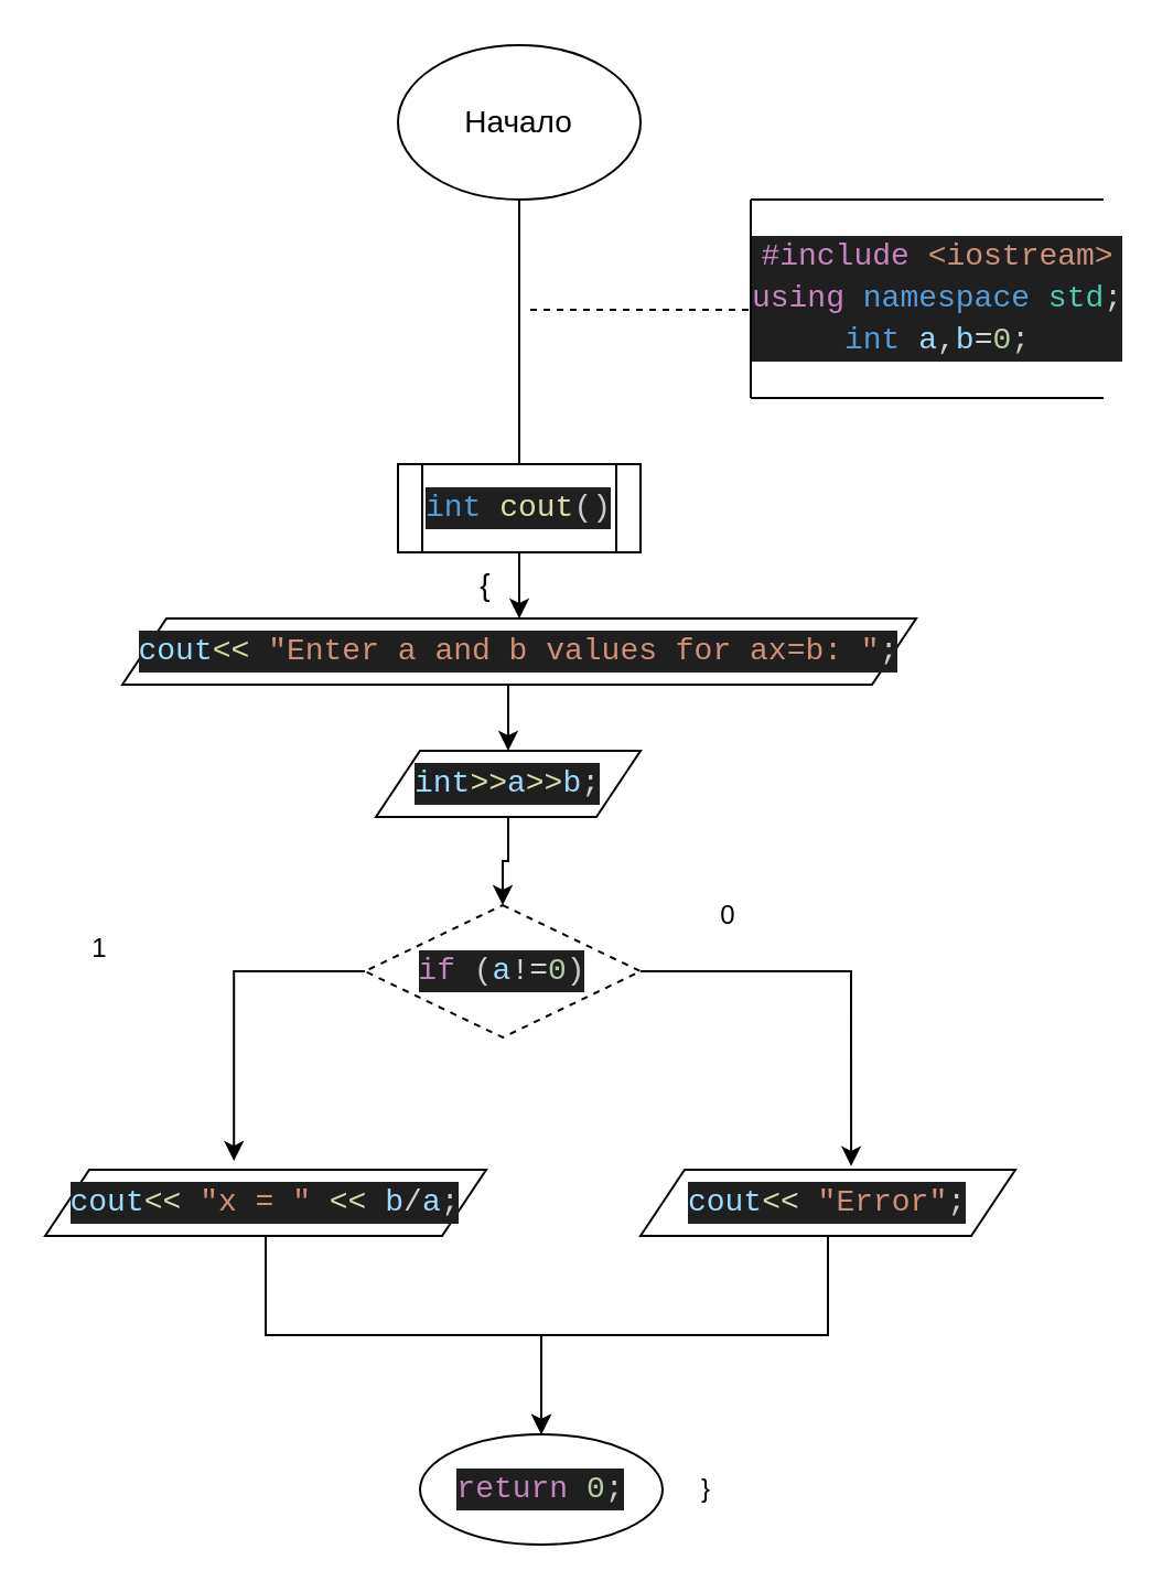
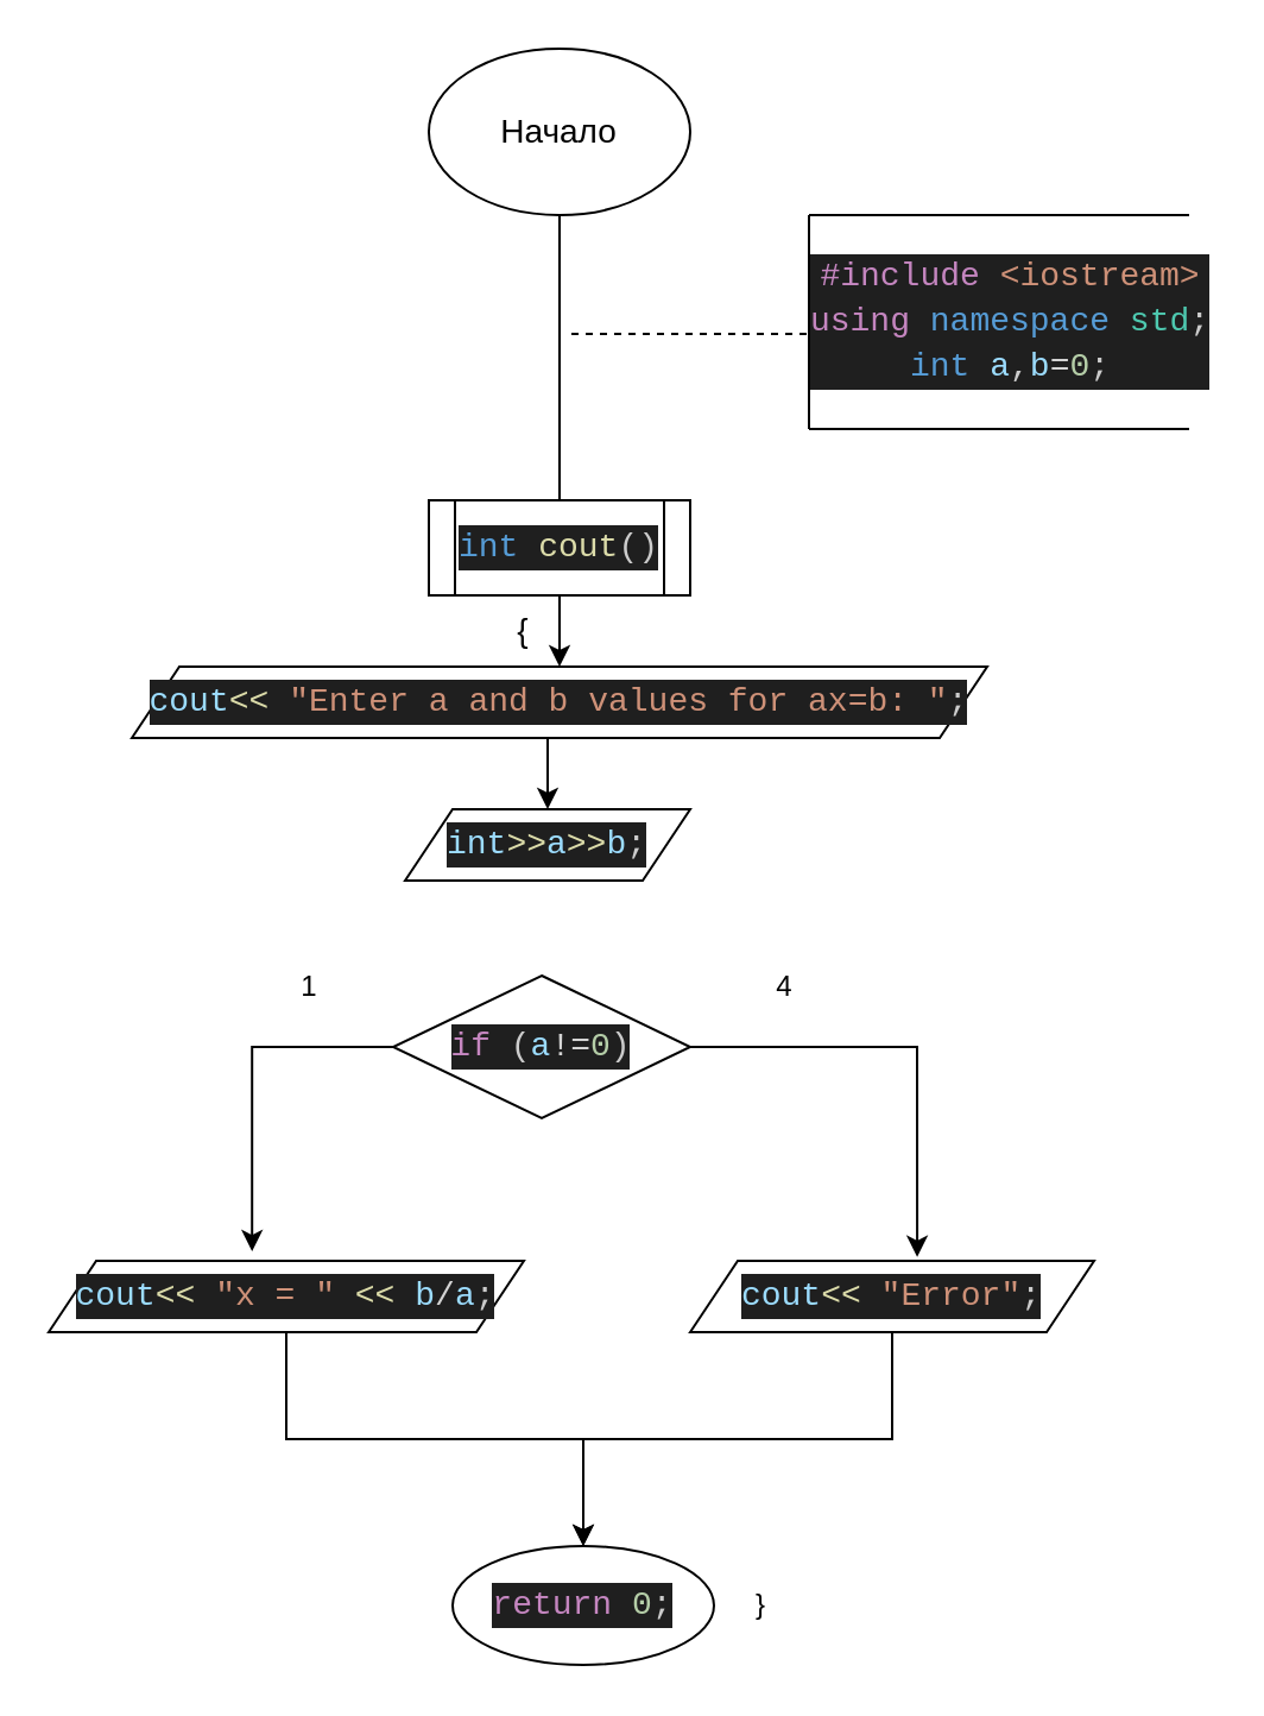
- <mxCell id="12" style="edgeStyle=orthogonalEdgeStyle;rounded=0;orthogonalLoop=1;jettySize=auto;html=1;" edge="1" parent="1" source="13" target="18"><mxGeometry relative="1" as="geometry" /></mxCell>
- <mxCell id="26" value="0" style="text;html=1;align=center;verticalAlign=middle;whiteSpace=wrap;rounded=0;" vertex="1" parent="1"><mxGeometry x="300" y="400" width="60" height="30" as="geometry" /></mxCell>
+ <mxCell id="26" value="4" style="text;html=1;align=center;verticalAlign=middle;whiteSpace=wrap;rounded=0;" vertex="1" parent="1"><mxGeometry x="300" y="400" width="60" height="30" as="geometry" /></mxCell>
- <mxCell id="25" value="1" style="text;html=1;align=center;verticalAlign=middle;whiteSpace=wrap;rounded=0;" vertex="1" parent="1"><mxGeometry x="15" y="415" width="60" height="30" as="geometry" /></mxCell>
+ <mxCell id="25" value="1" style="text;html=1;align=center;verticalAlign=middle;whiteSpace=wrap;rounded=0;" vertex="1" parent="1"><mxGeometry x="100" y="400" width="60" height="30" as="geometry" /></mxCell>
- <mxCell id="18" value="&lt;div style=&quot;color: rgb(204, 204, 204); background-color: rgb(31, 31, 31); font-family: Consolas, &amp;quot;Courier New&amp;quot;, monospace; font-size: 14px; line-height: 19px; white-space: pre;&quot;&gt;&lt;span style=&quot;color: #c586c0;&quot;&gt;if&lt;/span&gt; (&lt;span style=&quot;color: #9cdcfe;&quot;&gt;a&lt;/span&gt;&lt;span style=&quot;color: #d4d4d4;&quot;&gt;!=&lt;/span&gt;&lt;span style=&quot;color: #b5cea8;&quot;&gt;0&lt;/span&gt;)&lt;/div&gt;" style="rhombus;whiteSpace=wrap;html=1;dashed=1;" vertex="1" parent="1"><mxGeometry x="165" y="410" width="125" height="60" as="geometry" /></mxCell>
+ <mxCell id="18" value="&lt;div style=&quot;color: rgb(204, 204, 204); background-color: rgb(31, 31, 31); font-family: Consolas, &amp;quot;Courier New&amp;quot;, monospace; font-size: 14px; line-height: 19px; white-space: pre;&quot;&gt;&lt;span style=&quot;color: #c586c0;&quot;&gt;if&lt;/span&gt; (&lt;span style=&quot;color: #9cdcfe;&quot;&gt;a&lt;/span&gt;&lt;span style=&quot;color: #d4d4d4;&quot;&gt;!=&lt;/span&gt;&lt;span style=&quot;color: #b5cea8;&quot;&gt;0&lt;/span&gt;)&lt;/div&gt;" style="rhombus;whiteSpace=wrap;html=1;" vertex="1" parent="1"><mxGeometry x="165" y="410" width="125" height="60" as="geometry" /></mxCell>
